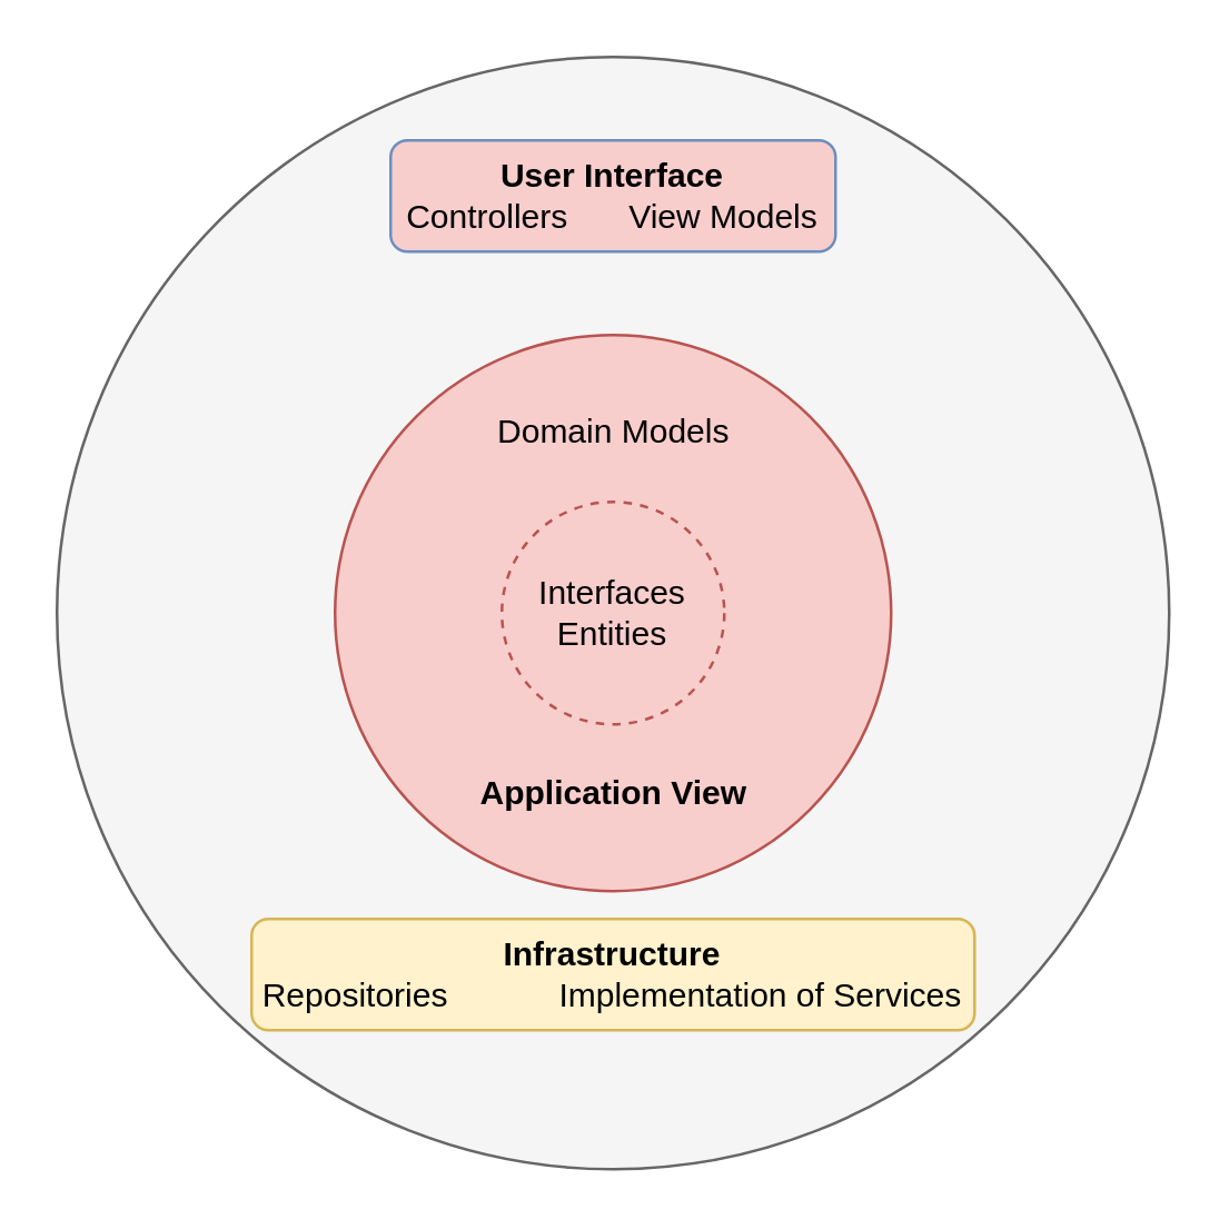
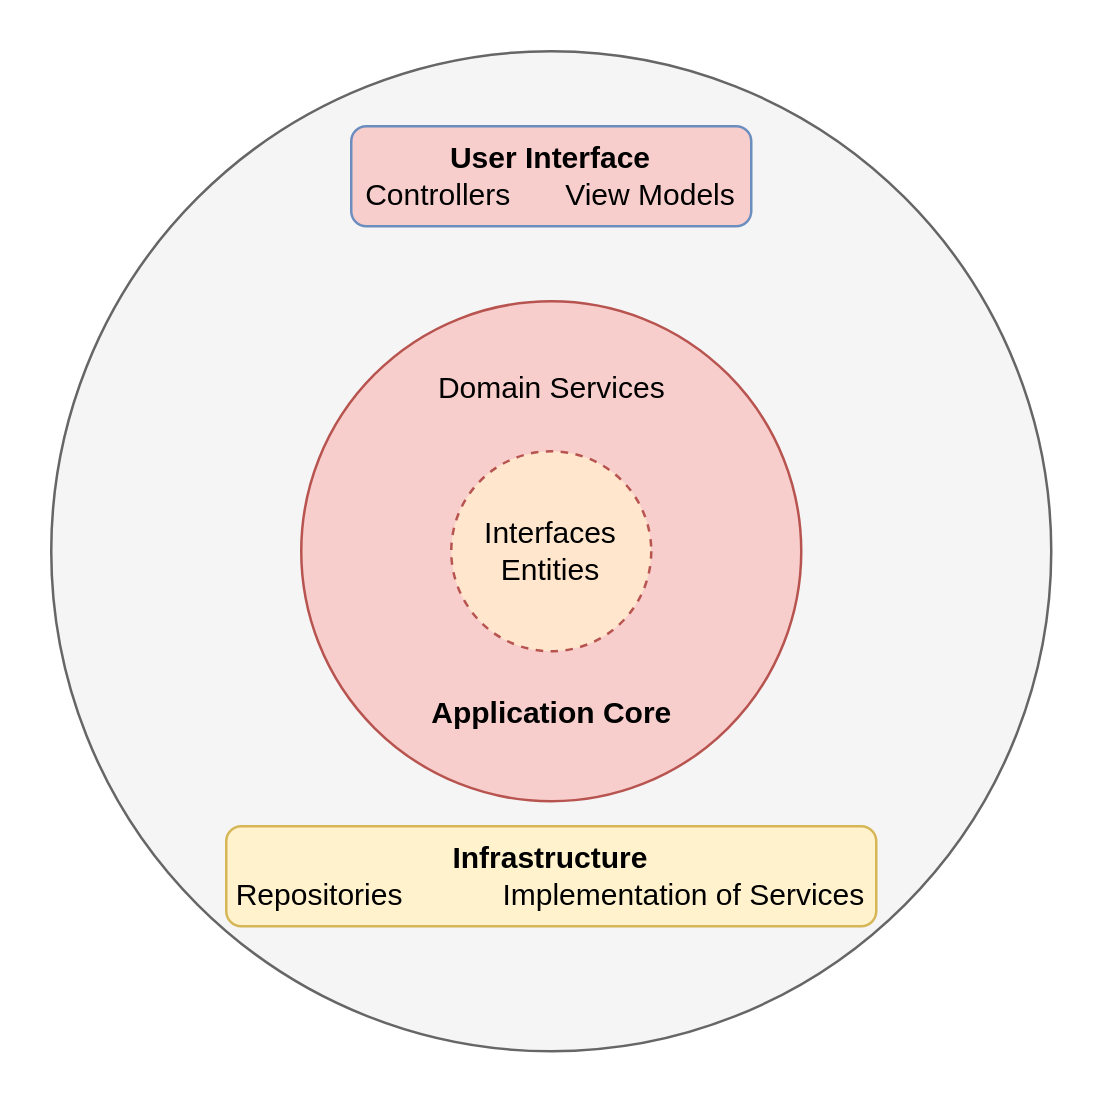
- <mxCell id="6" value="Domain Models" style="text;html=1;align=center;verticalAlign=middle;resizable=0;points=[];autosize=1;strokeColor=none;fillColor=none;" vertex="1" parent="1"><mxGeometry x="165" y="140" width="110" height="30" as="geometry" /></mxCell>
+ <mxCell id="6" value="Domain Services" style="text;html=1;align=center;verticalAlign=middle;resizable=0;points=[];autosize=1;strokeColor=none;fillColor=none;" vertex="1" parent="1"><mxGeometry x="165" y="140" width="110" height="30" as="geometry" /></mxCell>
- <mxCell id="4" value="Interfaces&lt;div&gt;Entities&lt;/div&gt;" style="ellipse;whiteSpace=wrap;html=1;aspect=fixed;dashed=1;fillColor=#f8cecc;strokeColor=#b85450;" vertex="1" parent="1"><mxGeometry x="180" y="180" width="80" height="80" as="geometry" /></mxCell>
+ <mxCell id="4" value="Interfaces&lt;div&gt;Entities&lt;/div&gt;" style="ellipse;whiteSpace=wrap;html=1;aspect=fixed;dashed=1;fillColor=#ffe6cc;strokeColor=#b85450;" vertex="1" parent="1"><mxGeometry x="180" y="180" width="80" height="80" as="geometry" /></mxCell>
- <mxCell id="5" value="&lt;b&gt;Application View&lt;/b&gt;" style="text;html=1;align=center;verticalAlign=middle;resizable=0;points=[];autosize=1;strokeColor=none;fillColor=none;" vertex="1" parent="1"><mxGeometry x="160" y="270" width="120" height="30" as="geometry" /></mxCell>
+ <mxCell id="5" value="&lt;b&gt;Application Core&lt;/b&gt;" style="text;html=1;align=center;verticalAlign=middle;resizable=0;points=[];autosize=1;strokeColor=none;fillColor=none;" vertex="1" parent="1"><mxGeometry x="160" y="270" width="120" height="30" as="geometry" /></mxCell>
